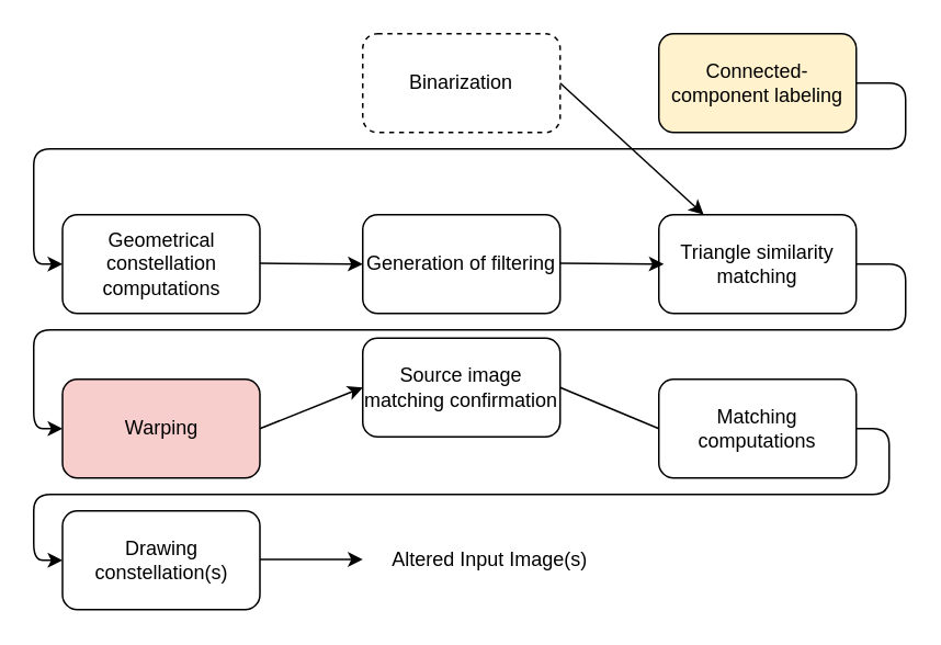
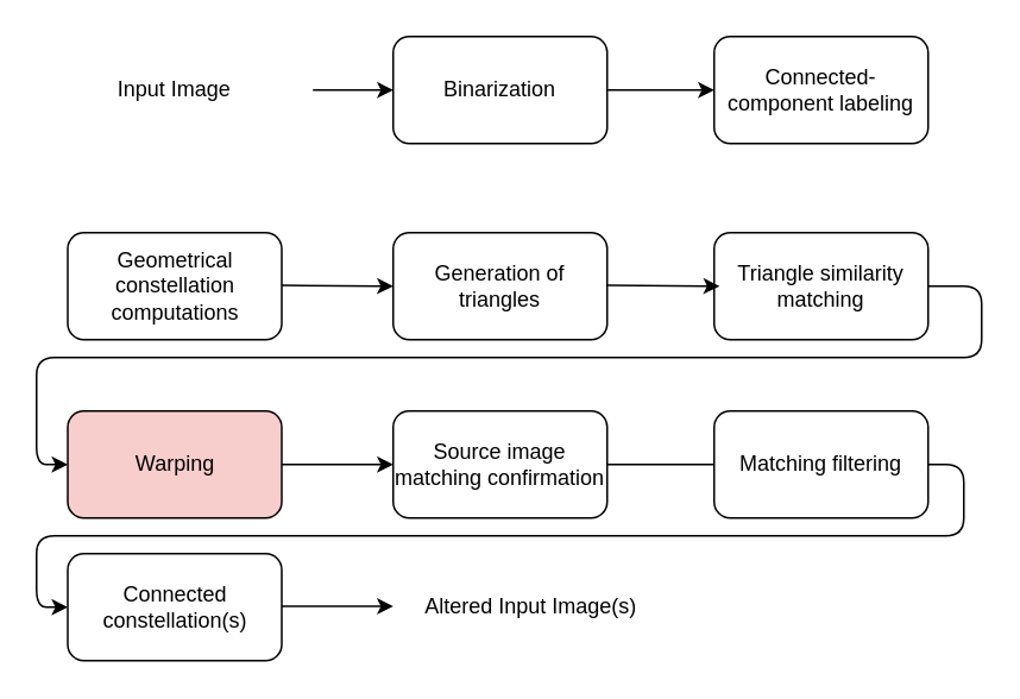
+ <mxCell id="3" value="Input Image" style="text;html=1;strokeColor=none;fillColor=none;align=center;verticalAlign=middle;whiteSpace=wrap;rounded=0;" parent="1" vertex="1"><mxGeometry x="20" y="30" width="155" height="40" as="geometry" /></mxCell>
+ <mxCell id="10" value="" style="endArrow=classic;html=1;exitX=1;exitY=0.5;exitDx=0;exitDy=0;entryX=0;entryY=0.5;entryDx=0;entryDy=0;" parent="1" source="3" target="2" edge="1"><mxGeometry width="50" height="50" relative="1" as="geometry"><mxPoint x="150" y="250" as="sourcePoint" /><mxPoint x="200" y="200" as="targetPoint" /></mxGeometry></mxCell>
- <mxCell id="2" value="Binarization" style="rounded=1;whiteSpace=wrap;html=1;dashed=1;" parent="1" vertex="1"><mxGeometry x="220" y="20" width="120" height="60" as="geometry" /></mxCell>
+ <mxCell id="2" value="Binarization" style="rounded=1;whiteSpace=wrap;html=1;" parent="1" vertex="1"><mxGeometry x="220" y="20" width="120" height="60" as="geometry" /></mxCell>
- <mxCell id="4" value="Connected-component labeling" style="rounded=1;whiteSpace=wrap;html=1;fillColor=#fff2cc;" parent="1" vertex="1"><mxGeometry x="400" y="20" width="120" height="60" as="geometry" /></mxCell>
+ <mxCell id="4" value="Connected-component labeling" style="rounded=1;whiteSpace=wrap;html=1;" parent="1" vertex="1"><mxGeometry x="400" y="20" width="120" height="60" as="geometry" /></mxCell>
- <mxCell id="11" value="" style="endArrow=classic;html=1;exitX=1;exitY=0.5;exitDx=0;exitDy=0;" parent="1" source="2" target="7" edge="1"><mxGeometry width="50" height="50" relative="1" as="geometry"><mxPoint x="350" y="140" as="sourcePoint" /><mxPoint x="400" y="90" as="targetPoint" /></mxGeometry></mxCell>
+ <mxCell id="11" value="" style="endArrow=classic;html=1;exitX=1;exitY=0.5;exitDx=0;exitDy=0;entryX=0;entryY=0.5;entryDx=0;entryDy=0;" parent="1" source="2" target="4" edge="1"><mxGeometry width="50" height="50" relative="1" as="geometry"><mxPoint x="350" y="140" as="sourcePoint" /><mxPoint x="400" y="90" as="targetPoint" /></mxGeometry></mxCell>
- <mxCell id="12" value="" style="endArrow=classic;html=1;exitX=1;exitY=0.5;exitDx=0;exitDy=0;entryX=0;entryY=0.5;entryDx=0;entryDy=0;" parent="1" source="4" target="5" edge="1"><mxGeometry width="50" height="50" relative="1" as="geometry"><mxPoint x="220" y="140" as="sourcePoint" /><mxPoint x="270" y="90" as="targetPoint" /><Array as="points"><mxPoint x="550" y="50" /><mxPoint x="550" y="90" /><mxPoint x="20" y="90" /><mxPoint x="20" y="160" /></Array></mxGeometry></mxCell>
- <mxCell id="6" value="Generation of filtering" style="rounded=1;whiteSpace=wrap;html=1;" parent="1" vertex="1"><mxGeometry x="220" y="130" width="120" height="60" as="geometry" /></mxCell>
+ <mxCell id="6" value="Generation of triangles" style="rounded=1;whiteSpace=wrap;html=1;" parent="1" vertex="1"><mxGeometry x="220" y="130" width="120" height="60" as="geometry" /></mxCell>
- <mxCell id="19" value="Source image matching confirmation" style="rounded=1;whiteSpace=wrap;html=1;" vertex="1" parent="1"><mxGeometry x="220" y="205" width="120" height="60" as="geometry" /></mxCell>
+ <mxCell id="19" value="Source image matching confirmation" style="rounded=1;whiteSpace=wrap;html=1;" vertex="1" parent="1"><mxGeometry x="220" y="230" width="120" height="60" as="geometry" /></mxCell>
- <mxCell id="9" value="Matching computations" style="rounded=1;whiteSpace=wrap;html=1;" parent="1" vertex="1"><mxGeometry x="400" y="230" width="120" height="60" as="geometry" /></mxCell>
+ <mxCell id="9" value="Matching filtering" style="rounded=1;whiteSpace=wrap;html=1;" parent="1" vertex="1"><mxGeometry x="400" y="230" width="120" height="60" as="geometry" /></mxCell>
- <mxCell id="20" value="Drawing constellation(s)" style="rounded=1;whiteSpace=wrap;html=1;" vertex="1" parent="1"><mxGeometry x="37.5" y="310" width="120" height="60" as="geometry" /></mxCell>
+ <mxCell id="20" value="Connected constellation(s)" style="rounded=1;whiteSpace=wrap;html=1;" vertex="1" parent="1"><mxGeometry x="37.5" y="310" width="120" height="60" as="geometry" /></mxCell>
